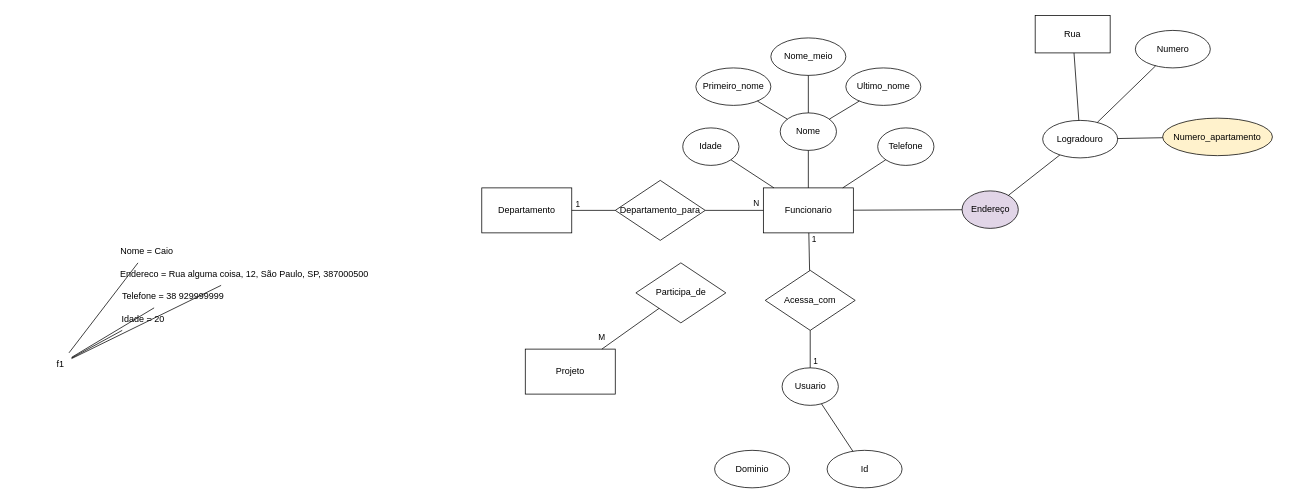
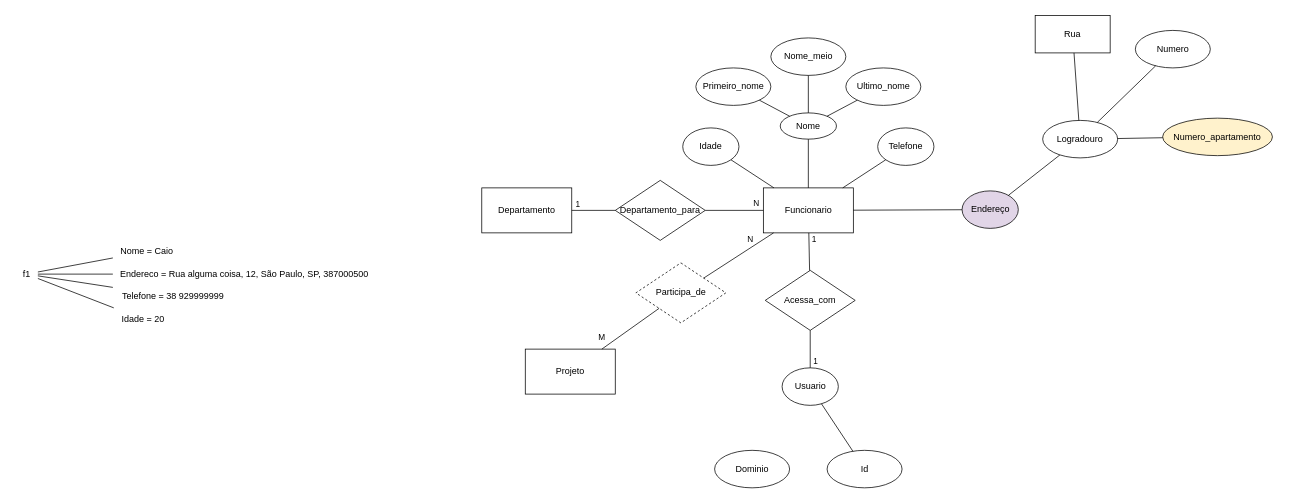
- <mxCell id="2" value="Nome" style="ellipse;whiteSpace=wrap;html=1;" vertex="1" parent="1"><mxGeometry x="1040" y="150" width="75" height="50" as="geometry" /></mxCell>
+ <mxCell id="2" value="Nome" style="ellipse;whiteSpace=wrap;html=1;" vertex="1" parent="1"><mxGeometry x="1040" y="150" width="75" height="35" as="geometry" /></mxCell>
+ <mxCell id="44" value="" style="endArrow=none;html=1;" edge="1" parent="1" source="43" target="3"><mxGeometry width="50" height="50" relative="1" as="geometry"><mxPoint x="950" y="290" as="sourcePoint" /><mxPoint x="1028" y="290" as="targetPoint" /></mxGeometry></mxCell>
+ <mxCell id="45" value="N" style="edgeLabel;html=1;align=center;verticalAlign=middle;resizable=0;points=[];" vertex="1" connectable="0" parent="44"><mxGeometry x="0.738" relative="1" as="geometry"><mxPoint x="-19" y="-1" as="offset" /></mxGeometry></mxCell>
- <mxCell id="43" value="Participa_de" style="rhombus;whiteSpace=wrap;html=1;" vertex="1" parent="1"><mxGeometry x="847.5" y="350" width="120" height="80" as="geometry" /></mxCell>
+ <mxCell id="43" value="Participa_de" style="rhombus;whiteSpace=wrap;html=1;dashed=1;" vertex="1" parent="1"><mxGeometry x="847.5" y="350" width="120" height="80" as="geometry" /></mxCell>
- <mxCell id="21" value="f1" style="text;html=1;align=center;verticalAlign=middle;resizable=0;points=[];autosize=1;strokeColor=none;fillColor=none;" vertex="1" parent="1"><mxGeometry x="65" y="470" width="30" height="30" as="geometry" /></mxCell>
+ <mxCell id="21" value="f1" style="text;html=1;align=center;verticalAlign=middle;resizable=0;points=[];autosize=1;strokeColor=none;fillColor=none;" vertex="1" parent="1"><mxGeometry x="20" y="350" width="30" height="30" as="geometry" /></mxCell>
